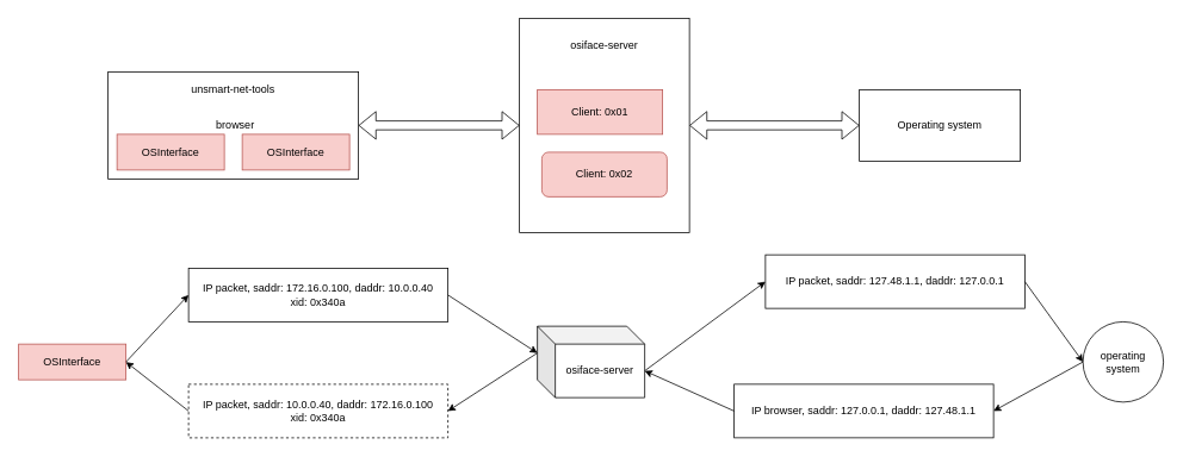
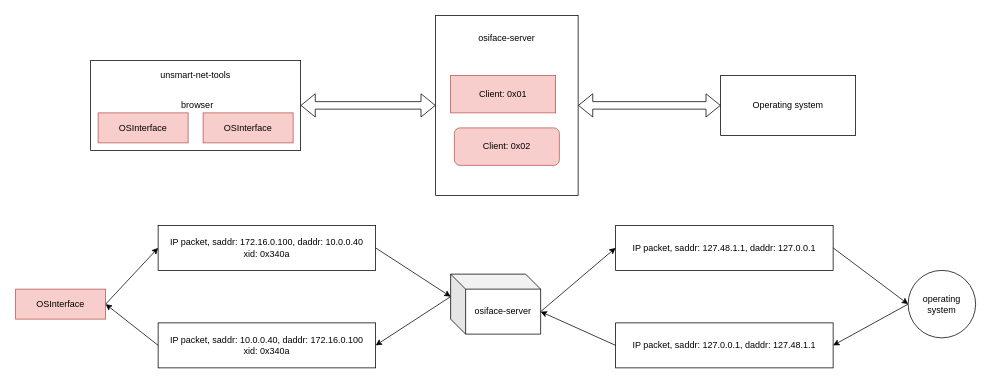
- <mxCell id="13" value="IP packet, saddr: 127.48.1.1, daddr: 127.0.0.1" style="rounded=0;whiteSpace=wrap;html=1;" parent="1" vertex="1"><mxGeometry x="855" y="285" width="290" height="60" as="geometry" /></mxCell>
+ <mxCell id="13" value="IP packet, saddr: 127.48.1.1, daddr: 127.0.0.1" style="rounded=0;whiteSpace=wrap;html=1;" parent="1" vertex="1"><mxGeometry x="820" y="300" width="290" height="60" as="geometry" /></mxCell>
- <mxCell id="17" value="IP packet, saddr: 10.0.0.40, daddr: 172.16.0.100&lt;br&gt;xid: 0x340a" style="rounded=0;whiteSpace=wrap;html=1;dashed=1;" parent="1" vertex="1"><mxGeometry x="210" y="430" width="290" height="60" as="geometry" /></mxCell>
+ <mxCell id="17" value="IP packet, saddr: 10.0.0.40, daddr: 172.16.0.100&lt;br&gt;xid: 0x340a" style="rounded=0;whiteSpace=wrap;html=1;" parent="1" vertex="1"><mxGeometry x="210" y="430" width="290" height="60" as="geometry" /></mxCell>
- <mxCell id="16" value="IP browser, saddr: 127.0.0.1, daddr: 127.48.1.1" style="rounded=0;whiteSpace=wrap;html=1;" parent="1" vertex="1"><mxGeometry x="820" y="430" width="290" height="60" as="geometry" /></mxCell>
+ <mxCell id="16" value="IP packet, saddr: 127.0.0.1, daddr: 127.48.1.1" style="rounded=0;whiteSpace=wrap;html=1;" parent="1" vertex="1"><mxGeometry x="820" y="430" width="290" height="60" as="geometry" /></mxCell>
